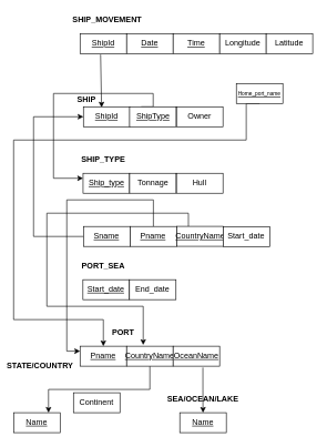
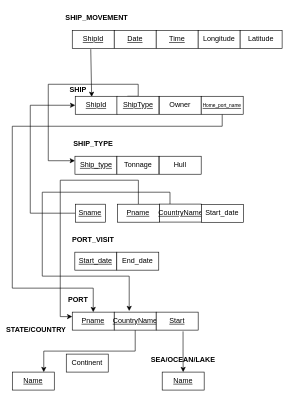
- <mxCell id="19" value="&lt;u&gt;&lt;font style=&quot;font-size: 8px&quot;&gt;Home_port_name&lt;/font&gt;&lt;/u&gt;" style="rounded=0;whiteSpace=wrap;html=1;" vertex="1" parent="1"><mxGeometry x="355.1" y="125" width="70" height="30" as="geometry" /></mxCell>
+ <mxCell id="19" value="&lt;u&gt;&lt;font style=&quot;font-size: 8px&quot;&gt;Home_port_name&lt;/font&gt;&lt;/u&gt;" style="rounded=0;whiteSpace=wrap;html=1;" vertex="1" parent="1"><mxGeometry x="335.1" y="160" width="70" height="30" as="geometry" /></mxCell>
- <mxCell id="22" value="&lt;u&gt;Sname&lt;/u&gt;" style="rounded=0;whiteSpace=wrap;html=1;" vertex="1" parent="1"><mxGeometry x="125.3" y="340" width="70" height="30" as="geometry" /></mxCell>
+ <mxCell id="22" value="&lt;u&gt;Sname&lt;/u&gt;" style="rounded=0;whiteSpace=wrap;html=1;" vertex="1" parent="1"><mxGeometry x="125.3" y="340" width="50" height="30" as="geometry" /></mxCell>
- <mxCell id="32" value="&lt;b&gt;PORT_SEA&lt;/b&gt;" style="text;html=1;strokeColor=none;fillColor=none;align=center;verticalAlign=middle;whiteSpace=wrap;rounded=0;" vertex="1" parent="1"><mxGeometry x="134.552" y="389.862" width="40" height="20" as="geometry" /></mxCell>
+ <mxCell id="32" value="&lt;b&gt;PORT_VISIT&lt;/b&gt;" style="text;html=1;strokeColor=none;fillColor=none;align=center;verticalAlign=middle;whiteSpace=wrap;rounded=0;" vertex="1" parent="1"><mxGeometry x="134.552" y="389.862" width="40" height="20" as="geometry" /></mxCell>
- <mxCell id="20" value="&lt;b&gt;PORT&lt;/b&gt;" style="text;html=1;strokeColor=none;fillColor=none;align=center;verticalAlign=middle;whiteSpace=wrap;rounded=0;" vertex="1" parent="1"><mxGeometry x="165" y="490" width="40" height="20" as="geometry" /></mxCell>
+ <mxCell id="20" value="&lt;b&gt;PORT&lt;/b&gt;" style="text;html=1;strokeColor=none;fillColor=none;align=center;verticalAlign=middle;whiteSpace=wrap;rounded=0;" vertex="1" parent="1"><mxGeometry x="110" y="490" width="40" height="20" as="geometry" /></mxCell>
- <mxCell id="17" value="&lt;u&gt;OceanName&lt;/u&gt;" style="rounded=0;whiteSpace=wrap;html=1;" vertex="1" parent="1"><mxGeometry x="260" y="520" width="70" height="30" as="geometry" /></mxCell>
+ <mxCell id="17" value="&lt;u&gt;Start&lt;/u&gt;" style="rounded=0;whiteSpace=wrap;html=1;" vertex="1" parent="1"><mxGeometry x="260" y="520" width="70" height="30" as="geometry" /></mxCell>
